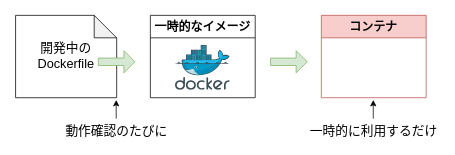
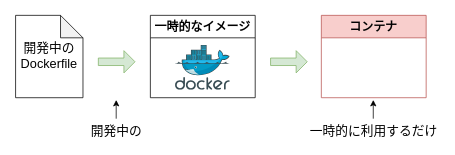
- <mxCell id="2" value="&lt;font style=&quot;font-size: 17px;&quot;&gt;開発中の&lt;br&gt;Dockerfile&lt;/font&gt;" style="shape=note;whiteSpace=wrap;html=1;backgroundOutline=1;darkOpacity=0.05;" parent="1" vertex="1"><mxGeometry x="20" y="20" width="135" height="110" as="geometry" /></mxCell>
+ <mxCell id="2" value="&lt;font style=&quot;font-size: 17px;&quot;&gt;開発中の&lt;br&gt;Dockerfile&lt;/font&gt;" style="shape=note;whiteSpace=wrap;html=1;backgroundOutline=1;darkOpacity=0.05;" parent="1" vertex="1"><mxGeometry width="90" height="110" as="geometry" x="20" y="20" /></mxCell>
- <mxCell id="10" value="&lt;font style=&quot;font-size: 17px;&quot;&gt;動作確認のたびに&lt;/font&gt;" style="text;html=1;strokeColor=none;fillColor=none;align=center;verticalAlign=middle;whiteSpace=wrap;rounded=0;" vertex="1" parent="1"><mxGeometry x="85" y="165" width="140" height="20" as="geometry" /></mxCell>
+ <mxCell id="10" value="&lt;font style=&quot;font-size: 17px;&quot;&gt;開発中の&lt;/font&gt;" style="text;html=1;strokeColor=none;fillColor=none;align=center;verticalAlign=middle;whiteSpace=wrap;rounded=0;" vertex="1" parent="1"><mxGeometry x="85" y="165" width="140" height="20" as="geometry" /></mxCell>
